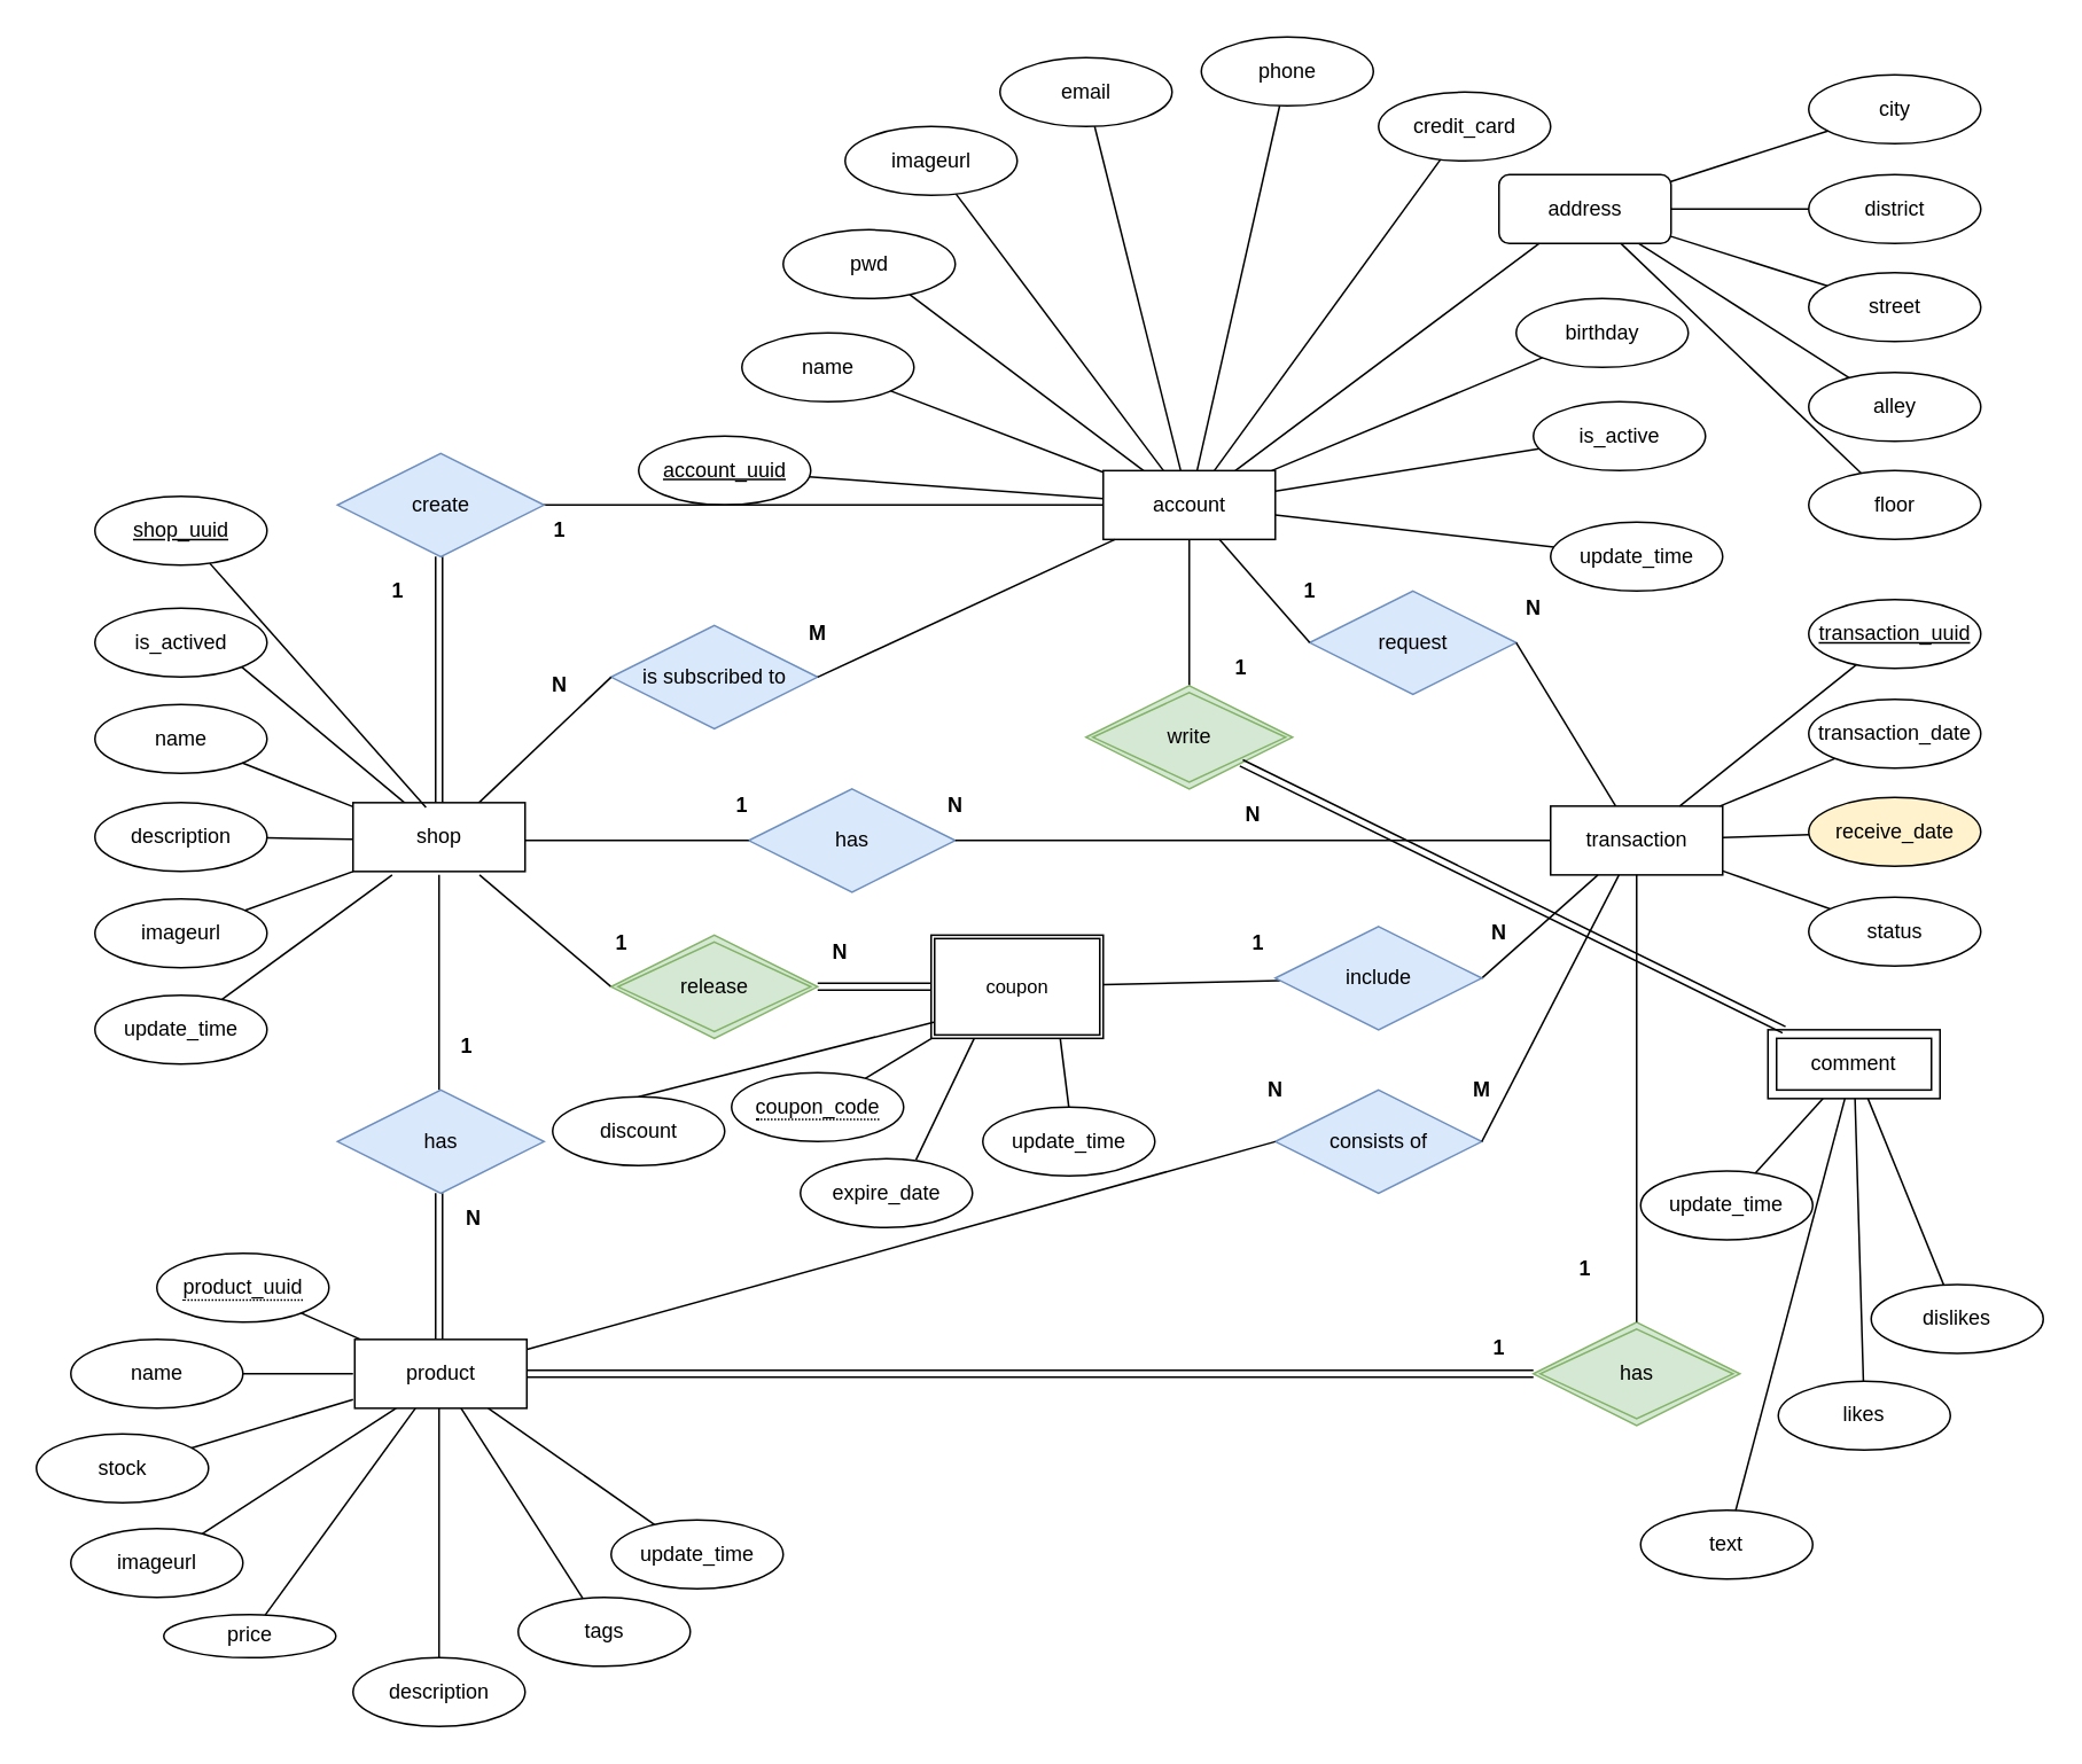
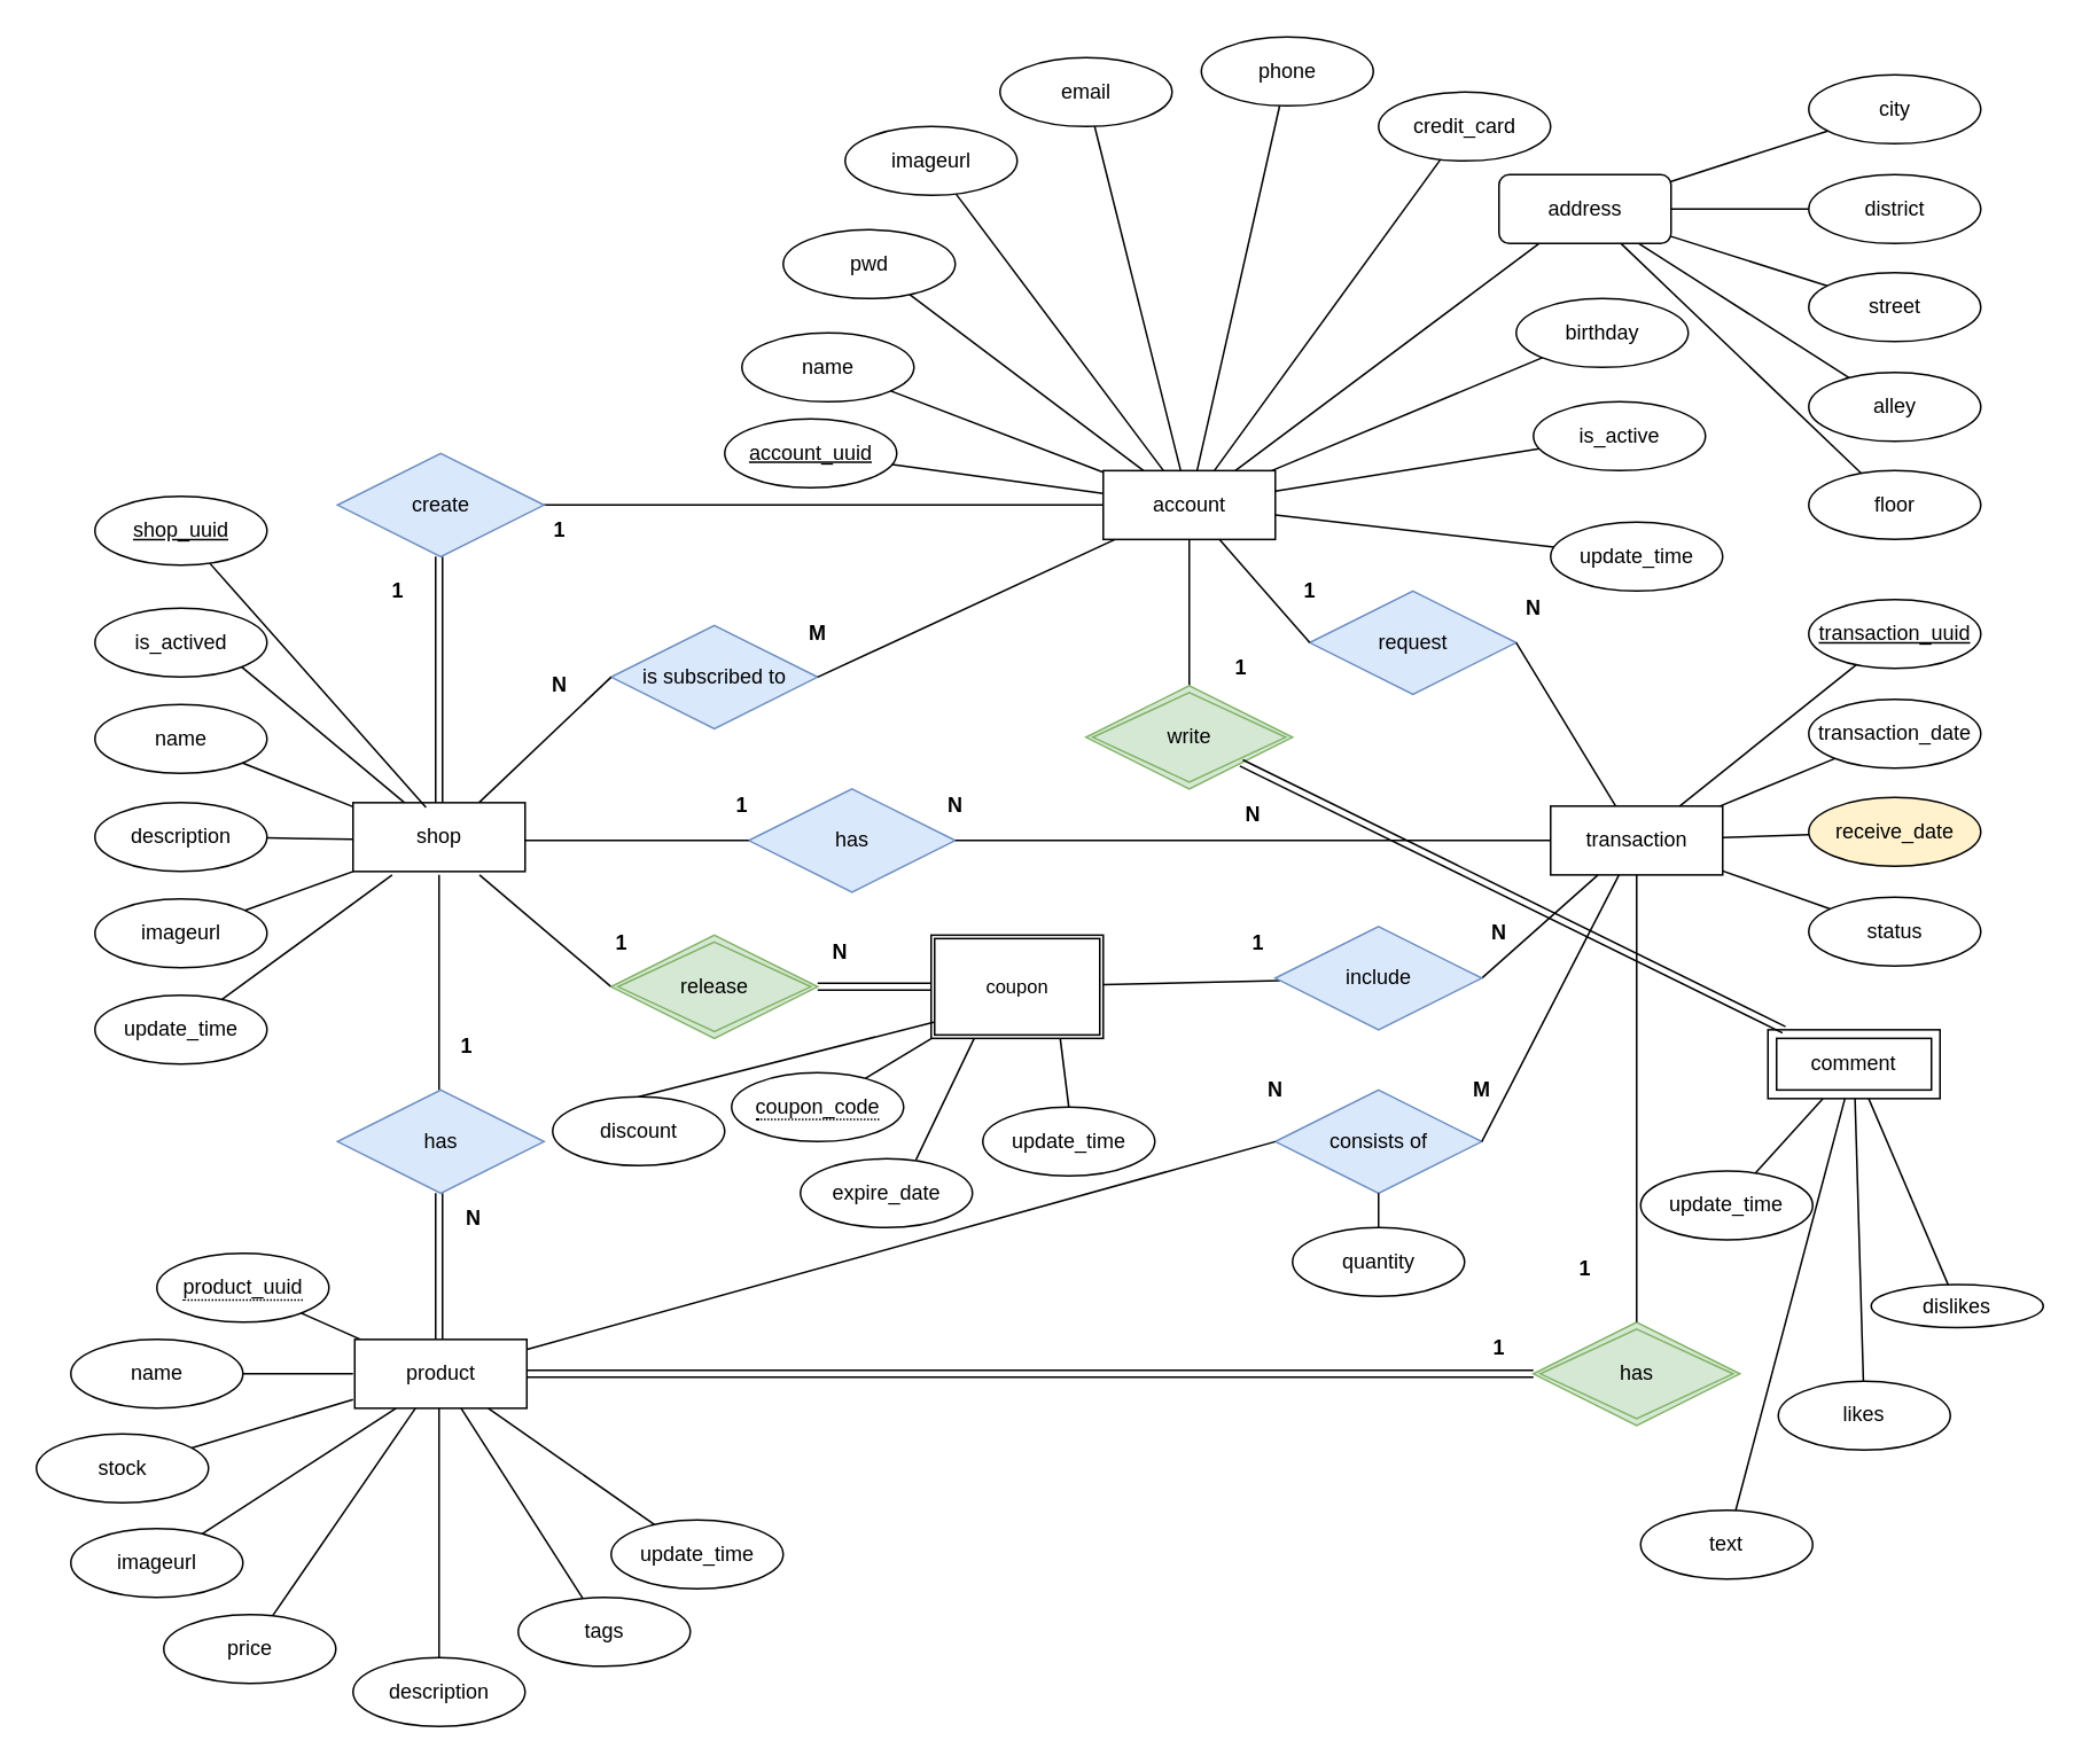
- <mxCell id="6" value="account_uuid" style="ellipse;whiteSpace=wrap;html=1;align=center;fontStyle=4;" parent="1" vertex="1"><mxGeometry x="370.683" y="252.905" width="100" height="40" as="geometry" /></mxCell>
+ <mxCell id="6" value="account_uuid" style="ellipse;whiteSpace=wrap;html=1;align=center;fontStyle=4;" parent="1" vertex="1"><mxGeometry x="420.683" y="242.905" width="100" height="40" as="geometry" /></mxCell>
+ <mxCell id="113" value="" style="endArrow=none;html=1;rounded=0;" parent="1" source="36" target="112" edge="1"><mxGeometry relative="1" as="geometry"><mxPoint x="940.683" y="702.905" as="sourcePoint" /><mxPoint x="1100.683" y="702.905" as="targetPoint" /></mxGeometry></mxCell>
+ <mxCell id="112" value="quantity" style="ellipse;whiteSpace=wrap;html=1;align=center;" parent="1" vertex="1"><mxGeometry x="750.683" y="712.905" width="100" height="40" as="geometry" /></mxCell>
- <mxCell id="27" value="dislikes" style="ellipse;whiteSpace=wrap;html=1;align=center;strokeColor=#000000;" parent="1" vertex="1"><mxGeometry x="1087.003" y="746.005" width="100" height="40" as="geometry" /></mxCell>
+ <mxCell id="27" value="dislikes" style="ellipse;whiteSpace=wrap;html=1;align=center;strokeColor=#000000;" parent="1" vertex="1"><mxGeometry x="1087.003" y="746.005" width="100" height="25" as="geometry" /></mxCell>
- <mxCell id="22" value="price" style="ellipse;whiteSpace=wrap;html=1;align=center;" parent="1" vertex="1"><mxGeometry x="94.683" y="937.905" width="100" height="25" as="geometry" /></mxCell>
+ <mxCell id="22" value="price" style="ellipse;whiteSpace=wrap;html=1;align=center;" parent="1" vertex="1"><mxGeometry x="94.683" y="937.905" width="100" height="40" as="geometry" /></mxCell>
